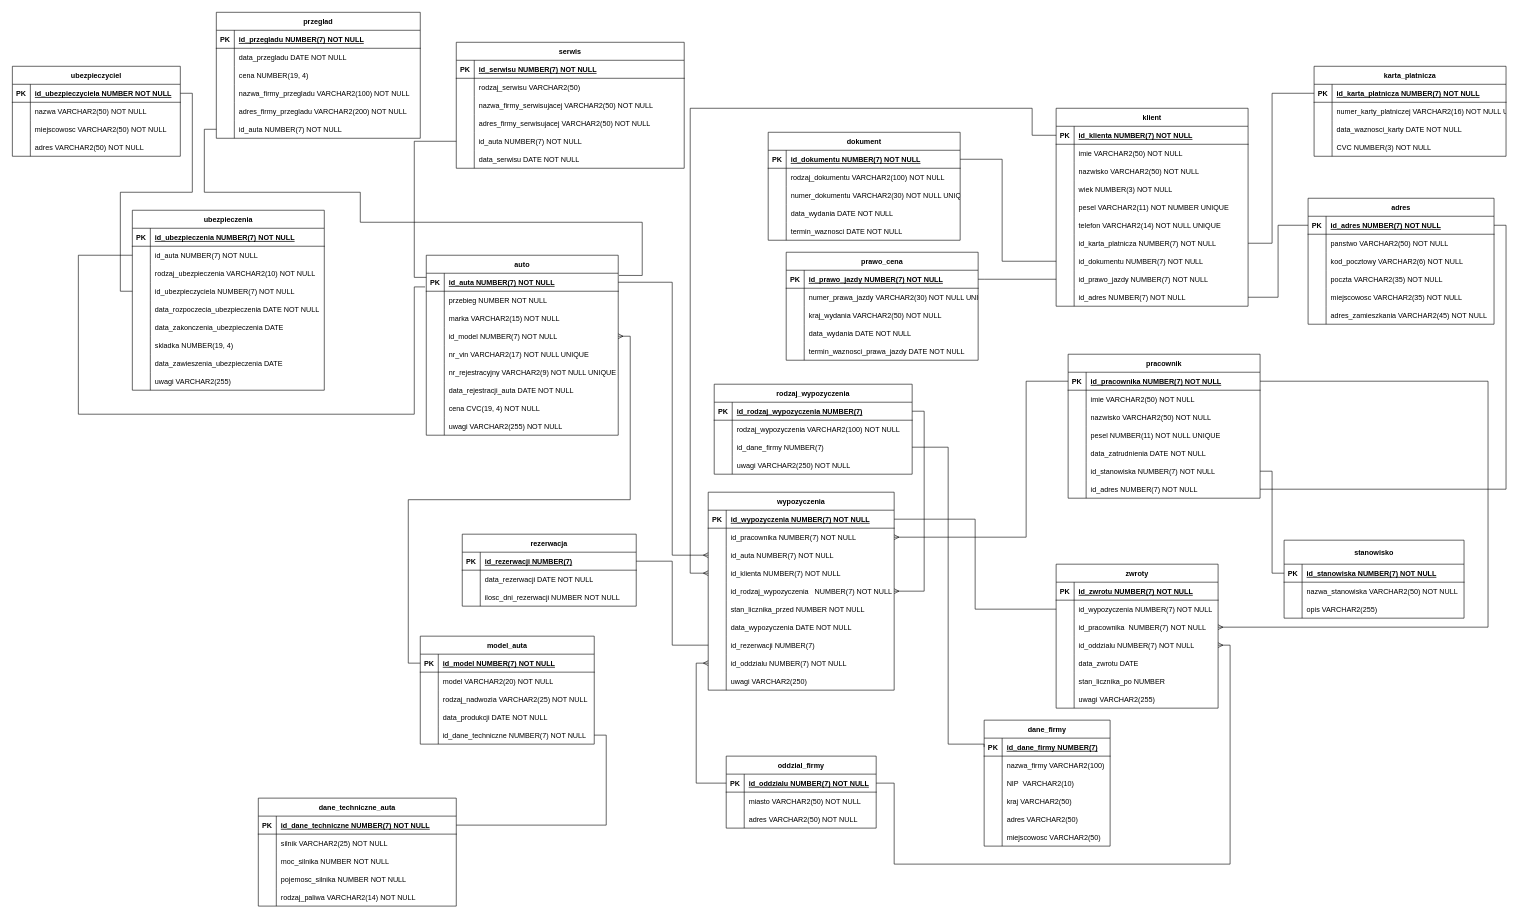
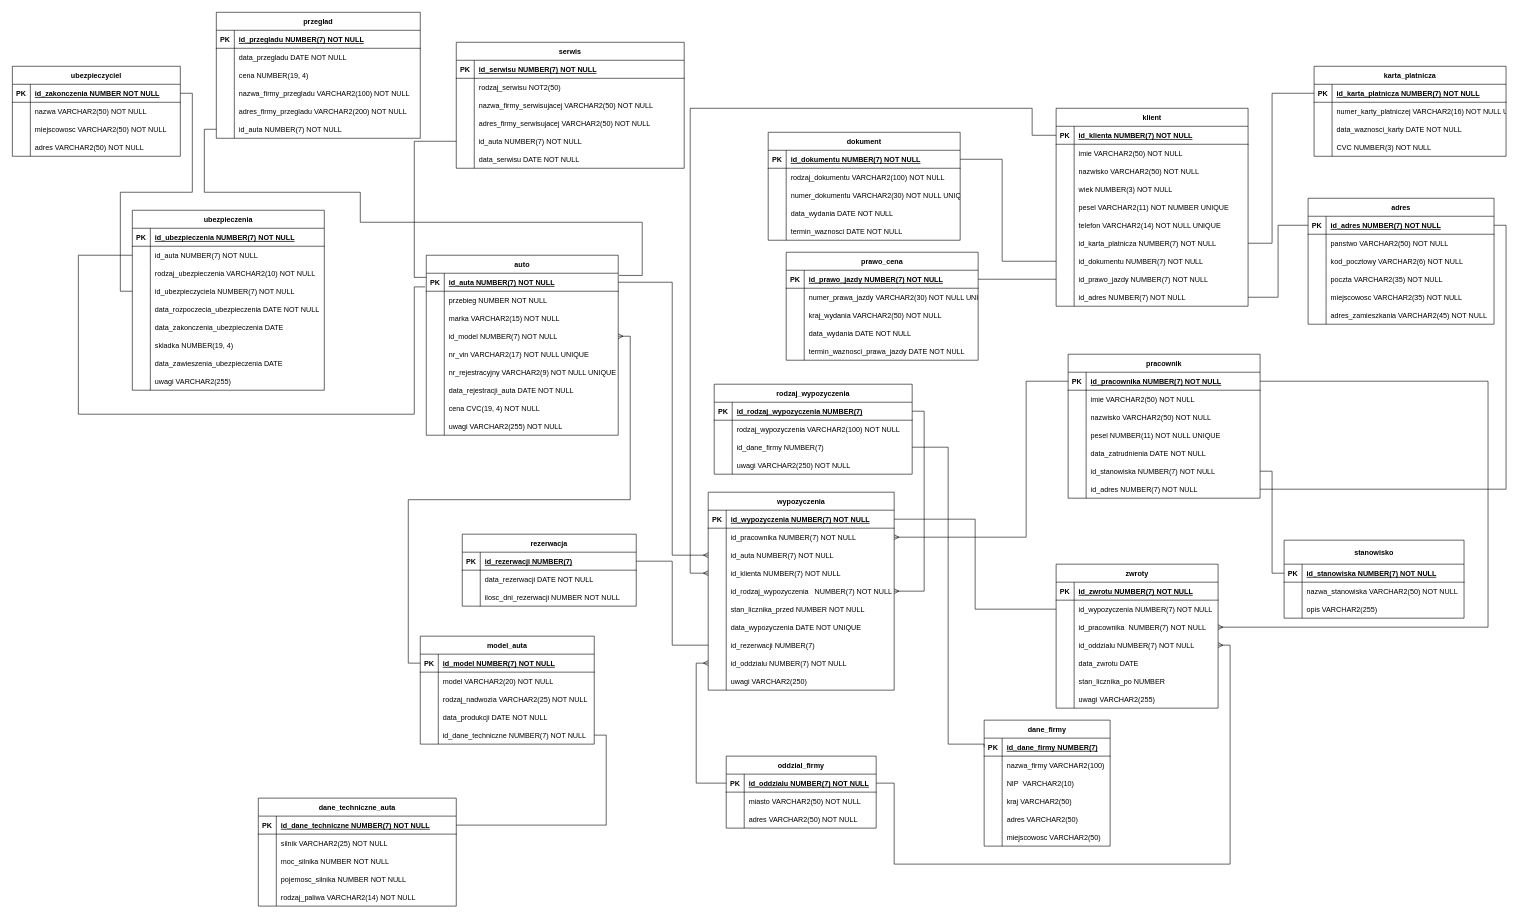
- <mxCell id="256" value="rodzaj_serwisu           VARCHAR2(50)" style="shape=partialRectangle;overflow=hidden;connectable=0;fillColor=none;align=left;top=0;left=0;bottom=0;right=0;spacingLeft=6;" parent="254" vertex="1"><mxGeometry x="30" width="350" height="30" as="geometry"><mxRectangle width="350" height="30" as="alternateBounds" /></mxGeometry></mxCell>
+ <mxCell id="256" value="rodzaj_serwisu           NOT2(50)" style="shape=partialRectangle;overflow=hidden;connectable=0;fillColor=none;align=left;top=0;left=0;bottom=0;right=0;spacingLeft=6;" parent="254" vertex="1"><mxGeometry x="30" width="350" height="30" as="geometry"><mxRectangle width="350" height="30" as="alternateBounds" /></mxGeometry></mxCell>
- <mxCell id="138" value="id_ubezpieczyciela NUMBER  NOT NULL" style="shape=partialRectangle;overflow=hidden;connectable=0;fillColor=none;align=left;top=0;left=0;bottom=0;right=0;spacingLeft=6;fontStyle=5;" parent="136" vertex="1"><mxGeometry x="30" width="250" height="30" as="geometry"><mxRectangle width="250" height="30" as="alternateBounds" /></mxGeometry></mxCell>
+ <mxCell id="138" value="id_zakonczenia NUMBER  NOT NULL" style="shape=partialRectangle;overflow=hidden;connectable=0;fillColor=none;align=left;top=0;left=0;bottom=0;right=0;spacingLeft=6;fontStyle=5;" parent="136" vertex="1"><mxGeometry x="30" width="250" height="30" as="geometry"><mxRectangle width="250" height="30" as="alternateBounds" /></mxGeometry></mxCell>
- <mxCell id="230" value="data_wypozyczenia DATE NOT NULL" style="shape=partialRectangle;overflow=hidden;connectable=0;fillColor=none;align=left;top=0;left=0;bottom=0;right=0;spacingLeft=6;" parent="228" vertex="1"><mxGeometry x="30" width="280" height="30" as="geometry"><mxRectangle width="280" height="30" as="alternateBounds" /></mxGeometry></mxCell>
+ <mxCell id="230" value="data_wypozyczenia DATE NOT UNIQUE" style="shape=partialRectangle;overflow=hidden;connectable=0;fillColor=none;align=left;top=0;left=0;bottom=0;right=0;spacingLeft=6;" parent="228" vertex="1"><mxGeometry x="30" width="280" height="30" as="geometry"><mxRectangle width="280" height="30" as="alternateBounds" /></mxGeometry></mxCell>
